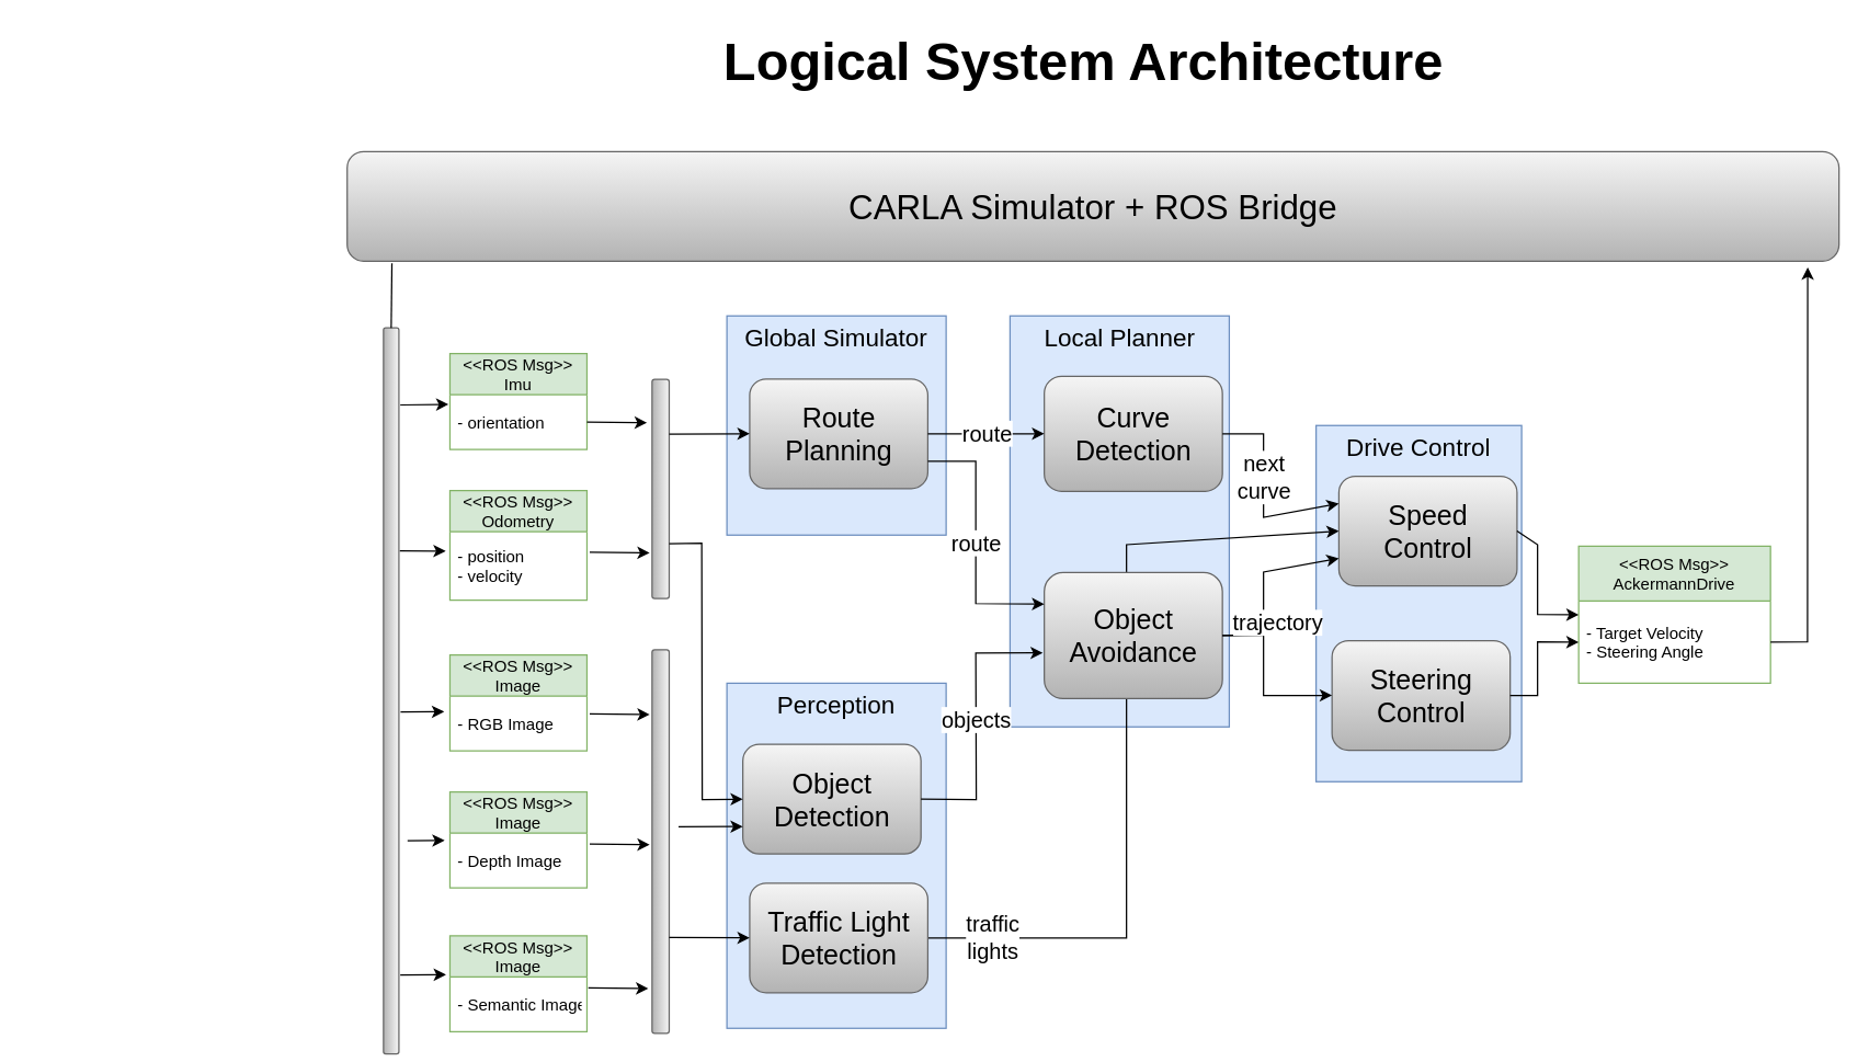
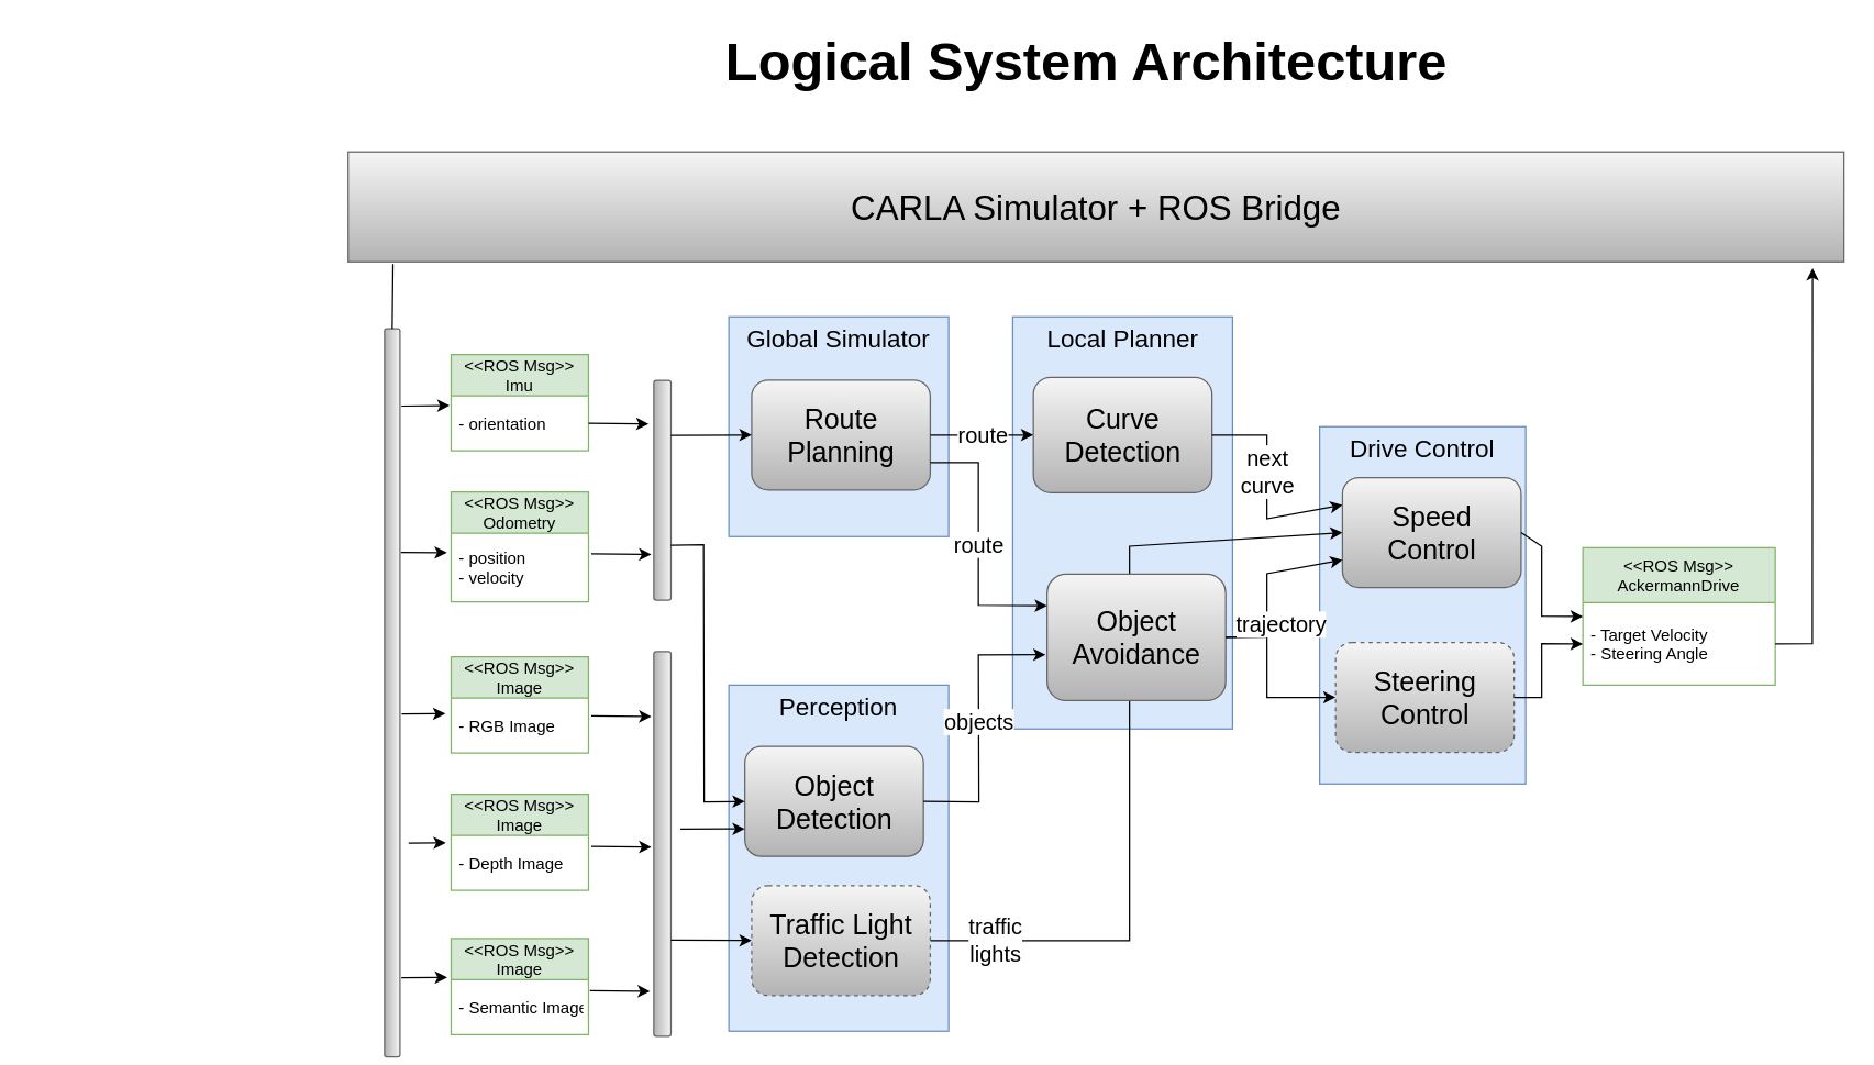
- <mxCell id="17" value="&lt;font style=&quot;font-size: 25px&quot;&gt;CARLA Simulator + ROS Bridge&lt;/font&gt;" style="rounded=1;whiteSpace=wrap;html=1;fillColor=#f5f5f5;gradientColor=#b3b3b3;strokeColor=#666666;fontSize=16;" vertex="1" parent="1"><mxGeometry x="252.88" y="110" width="1088.75" height="80" as="geometry" /></mxCell>
+ <mxCell id="17" value="&lt;font style=&quot;font-size: 25px&quot;&gt;CARLA Simulator + ROS Bridge&lt;/font&gt;" style="whiteSpace=wrap;html=1;fillColor=#f5f5f5;gradientColor=#b3b3b3;strokeColor=#666666;fontSize=16;rounded=0;" vertex="1" parent="1"><mxGeometry x="252.88" y="110" width="1088.75" height="80" as="geometry" /></mxCell>
- <mxCell id="46" value="&lt;div style=&quot;font-size: 20px&quot;&gt;&lt;font style=&quot;font-size: 20px&quot;&gt;Curve&lt;/font&gt;&lt;/div&gt;&lt;div style=&quot;font-size: 20px&quot;&gt;&lt;font style=&quot;font-size: 20px&quot;&gt;Detection&lt;/font&gt;&lt;/div&gt;" style="rounded=1;whiteSpace=wrap;html=1;fillColor=#f5f5f5;gradientColor=#b3b3b3;strokeColor=#666666;fontSize=16;" vertex="1" parent="1"><mxGeometry x="761.63" y="274" width="130" height="84" as="geometry" /></mxCell>
+ <mxCell id="46" value="&lt;div style=&quot;font-size: 20px&quot;&gt;&lt;font style=&quot;font-size: 20px&quot;&gt;Curve&lt;/font&gt;&lt;/div&gt;&lt;div style=&quot;font-size: 20px&quot;&gt;&lt;font style=&quot;font-size: 20px&quot;&gt;Detection&lt;/font&gt;&lt;/div&gt;" style="rounded=1;whiteSpace=wrap;html=1;fillColor=#f5f5f5;gradientColor=#b3b3b3;strokeColor=#666666;fontSize=16;" vertex="1" parent="1"><mxGeometry x="751.63" y="274" width="130" height="84" as="geometry" /></mxCell>
- <mxCell id="24" value="&lt;font style=&quot;font-size: 20px&quot;&gt;Steering&lt;/font&gt;&lt;div style=&quot;font-size: 20px&quot;&gt;&lt;font style=&quot;font-size: 20px&quot;&gt;Control&lt;br&gt;&lt;/font&gt;&lt;/div&gt;" style="rounded=1;whiteSpace=wrap;html=1;fillColor=#f5f5f5;gradientColor=#b3b3b3;strokeColor=#666666;fontSize=16;" vertex="1" parent="1"><mxGeometry x="971.63" y="467" width="130" height="80" as="geometry" /></mxCell>
+ <mxCell id="24" value="&lt;font style=&quot;font-size: 20px&quot;&gt;Steering&lt;/font&gt;&lt;div style=&quot;font-size: 20px&quot;&gt;&lt;font style=&quot;font-size: 20px&quot;&gt;Control&lt;br&gt;&lt;/font&gt;&lt;/div&gt;" style="rounded=1;whiteSpace=wrap;html=1;fillColor=#f5f5f5;gradientColor=#b3b3b3;strokeColor=#666666;fontSize=16;dashed=1;" vertex="1" parent="1"><mxGeometry x="971.63" y="467" width="130" height="80" as="geometry" /></mxCell>
- <mxCell id="39" value="&lt;div style=&quot;font-size: 20px&quot;&gt;&lt;font style=&quot;font-size: 20px&quot;&gt;Traffic Light&lt;/font&gt;&lt;/div&gt;&lt;div style=&quot;font-size: 20px&quot;&gt;&lt;font style=&quot;font-size: 20px&quot;&gt;Detection&lt;br&gt;&lt;/font&gt;&lt;/div&gt;" style="rounded=1;whiteSpace=wrap;html=1;fillColor=#f5f5f5;gradientColor=#b3b3b3;strokeColor=#666666;fontSize=16;" vertex="1" parent="1"><mxGeometry x="546.63" y="644" width="130" height="80" as="geometry" /></mxCell>
+ <mxCell id="39" value="&lt;div style=&quot;font-size: 20px&quot;&gt;&lt;font style=&quot;font-size: 20px&quot;&gt;Traffic Light&lt;/font&gt;&lt;/div&gt;&lt;div style=&quot;font-size: 20px&quot;&gt;&lt;font style=&quot;font-size: 20px&quot;&gt;Detection&lt;br&gt;&lt;/font&gt;&lt;/div&gt;" style="rounded=1;whiteSpace=wrap;html=1;fillColor=#f5f5f5;gradientColor=#b3b3b3;strokeColor=#666666;fontSize=16;dashed=1;" vertex="1" parent="1"><mxGeometry x="546.63" y="644" width="130" height="80" as="geometry" /></mxCell>
